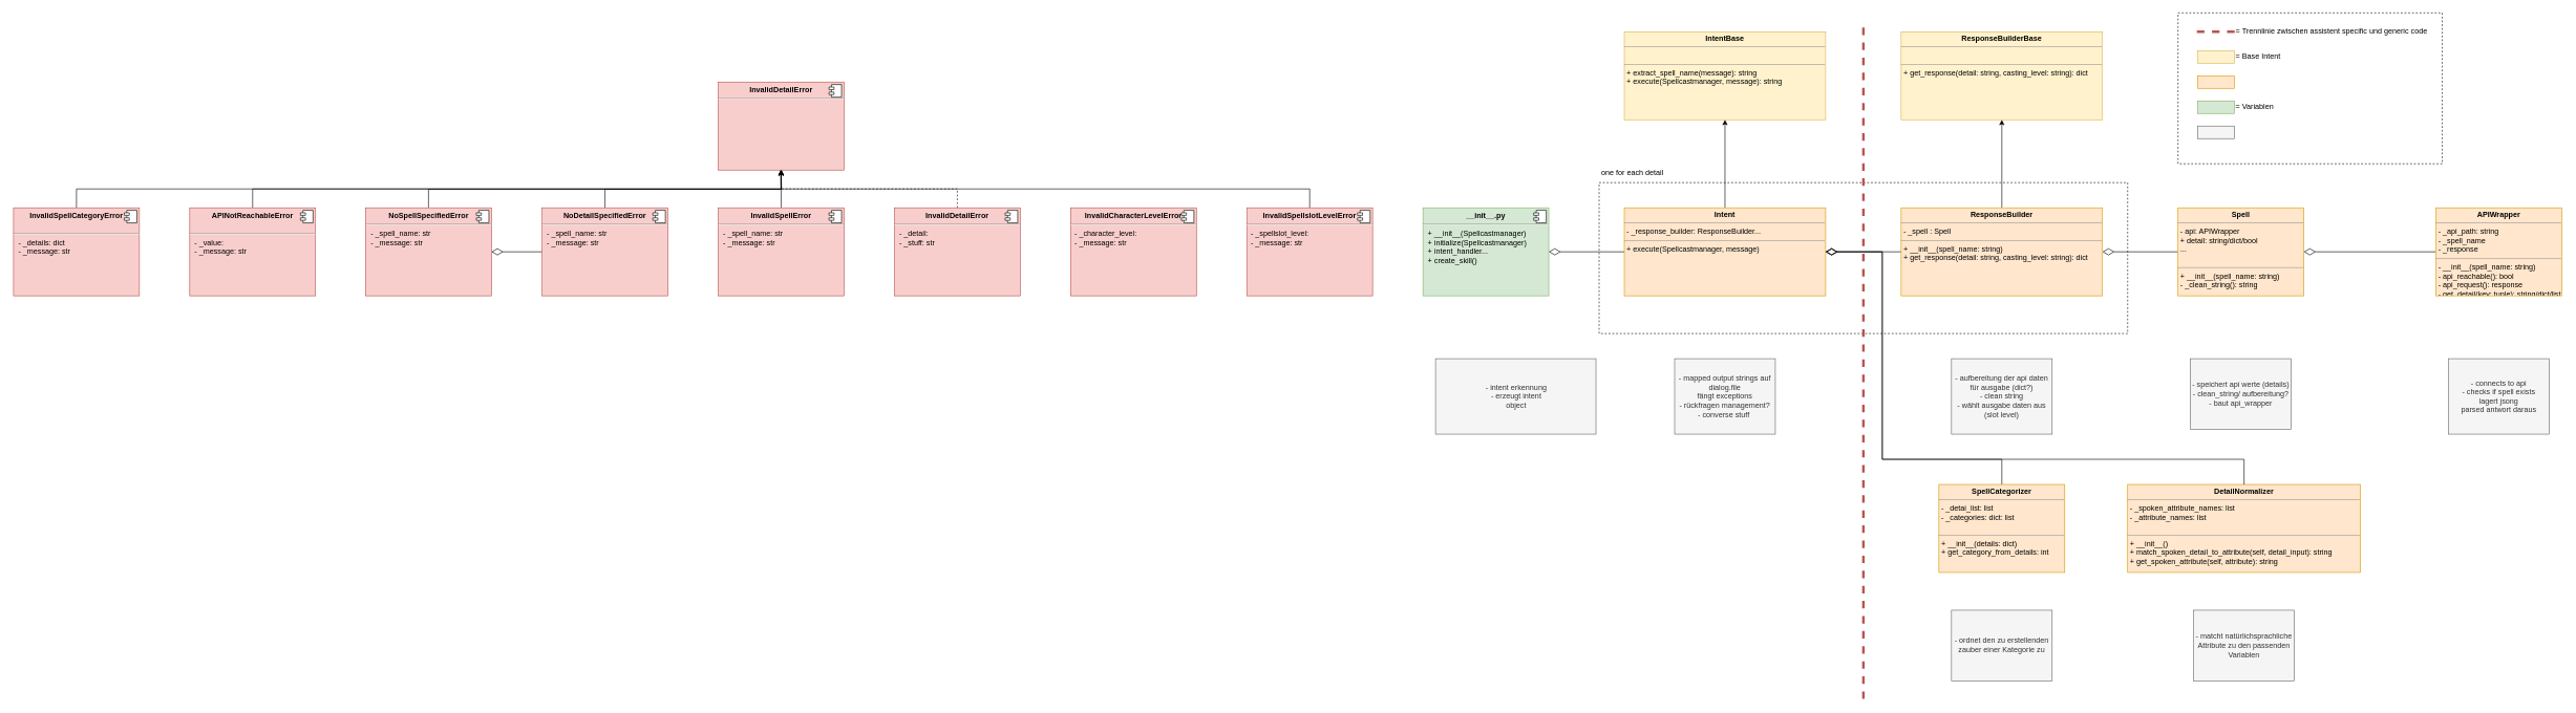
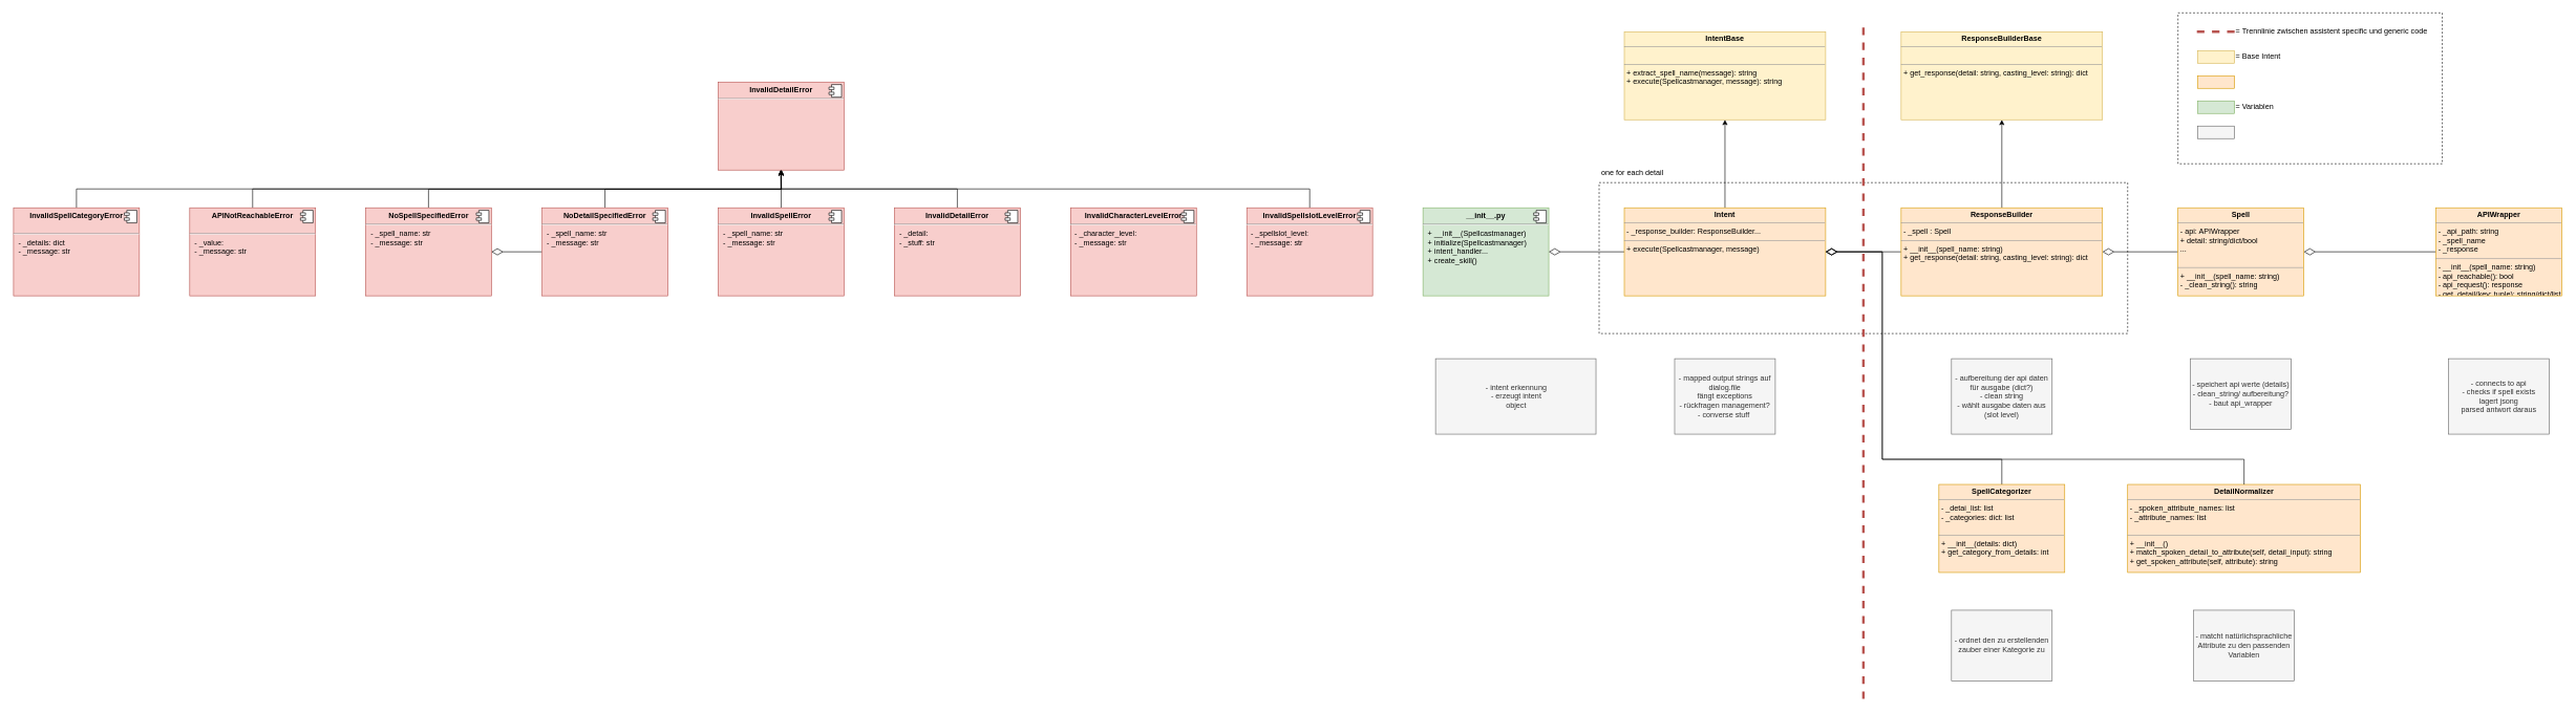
- <mxCell id="48" style="edgeStyle=orthogonalEdgeStyle;rounded=0;orthogonalLoop=1;jettySize=auto;html=1;exitX=0.5;exitY=0;exitDx=0;exitDy=0;entryX=0.5;entryY=1;entryDx=0;entryDy=0;dashed=1;" parent="1" source="49" target="33" edge="1"><mxGeometry relative="1" as="geometry" /></mxCell>
+ <mxCell id="48" style="edgeStyle=orthogonalEdgeStyle;rounded=0;orthogonalLoop=1;jettySize=auto;html=1;exitX=0.5;exitY=0;exitDx=0;exitDy=0;entryX=0.5;entryY=1;entryDx=0;entryDy=0;" parent="1" source="49" target="33" edge="1"><mxGeometry relative="1" as="geometry" /></mxCell>
